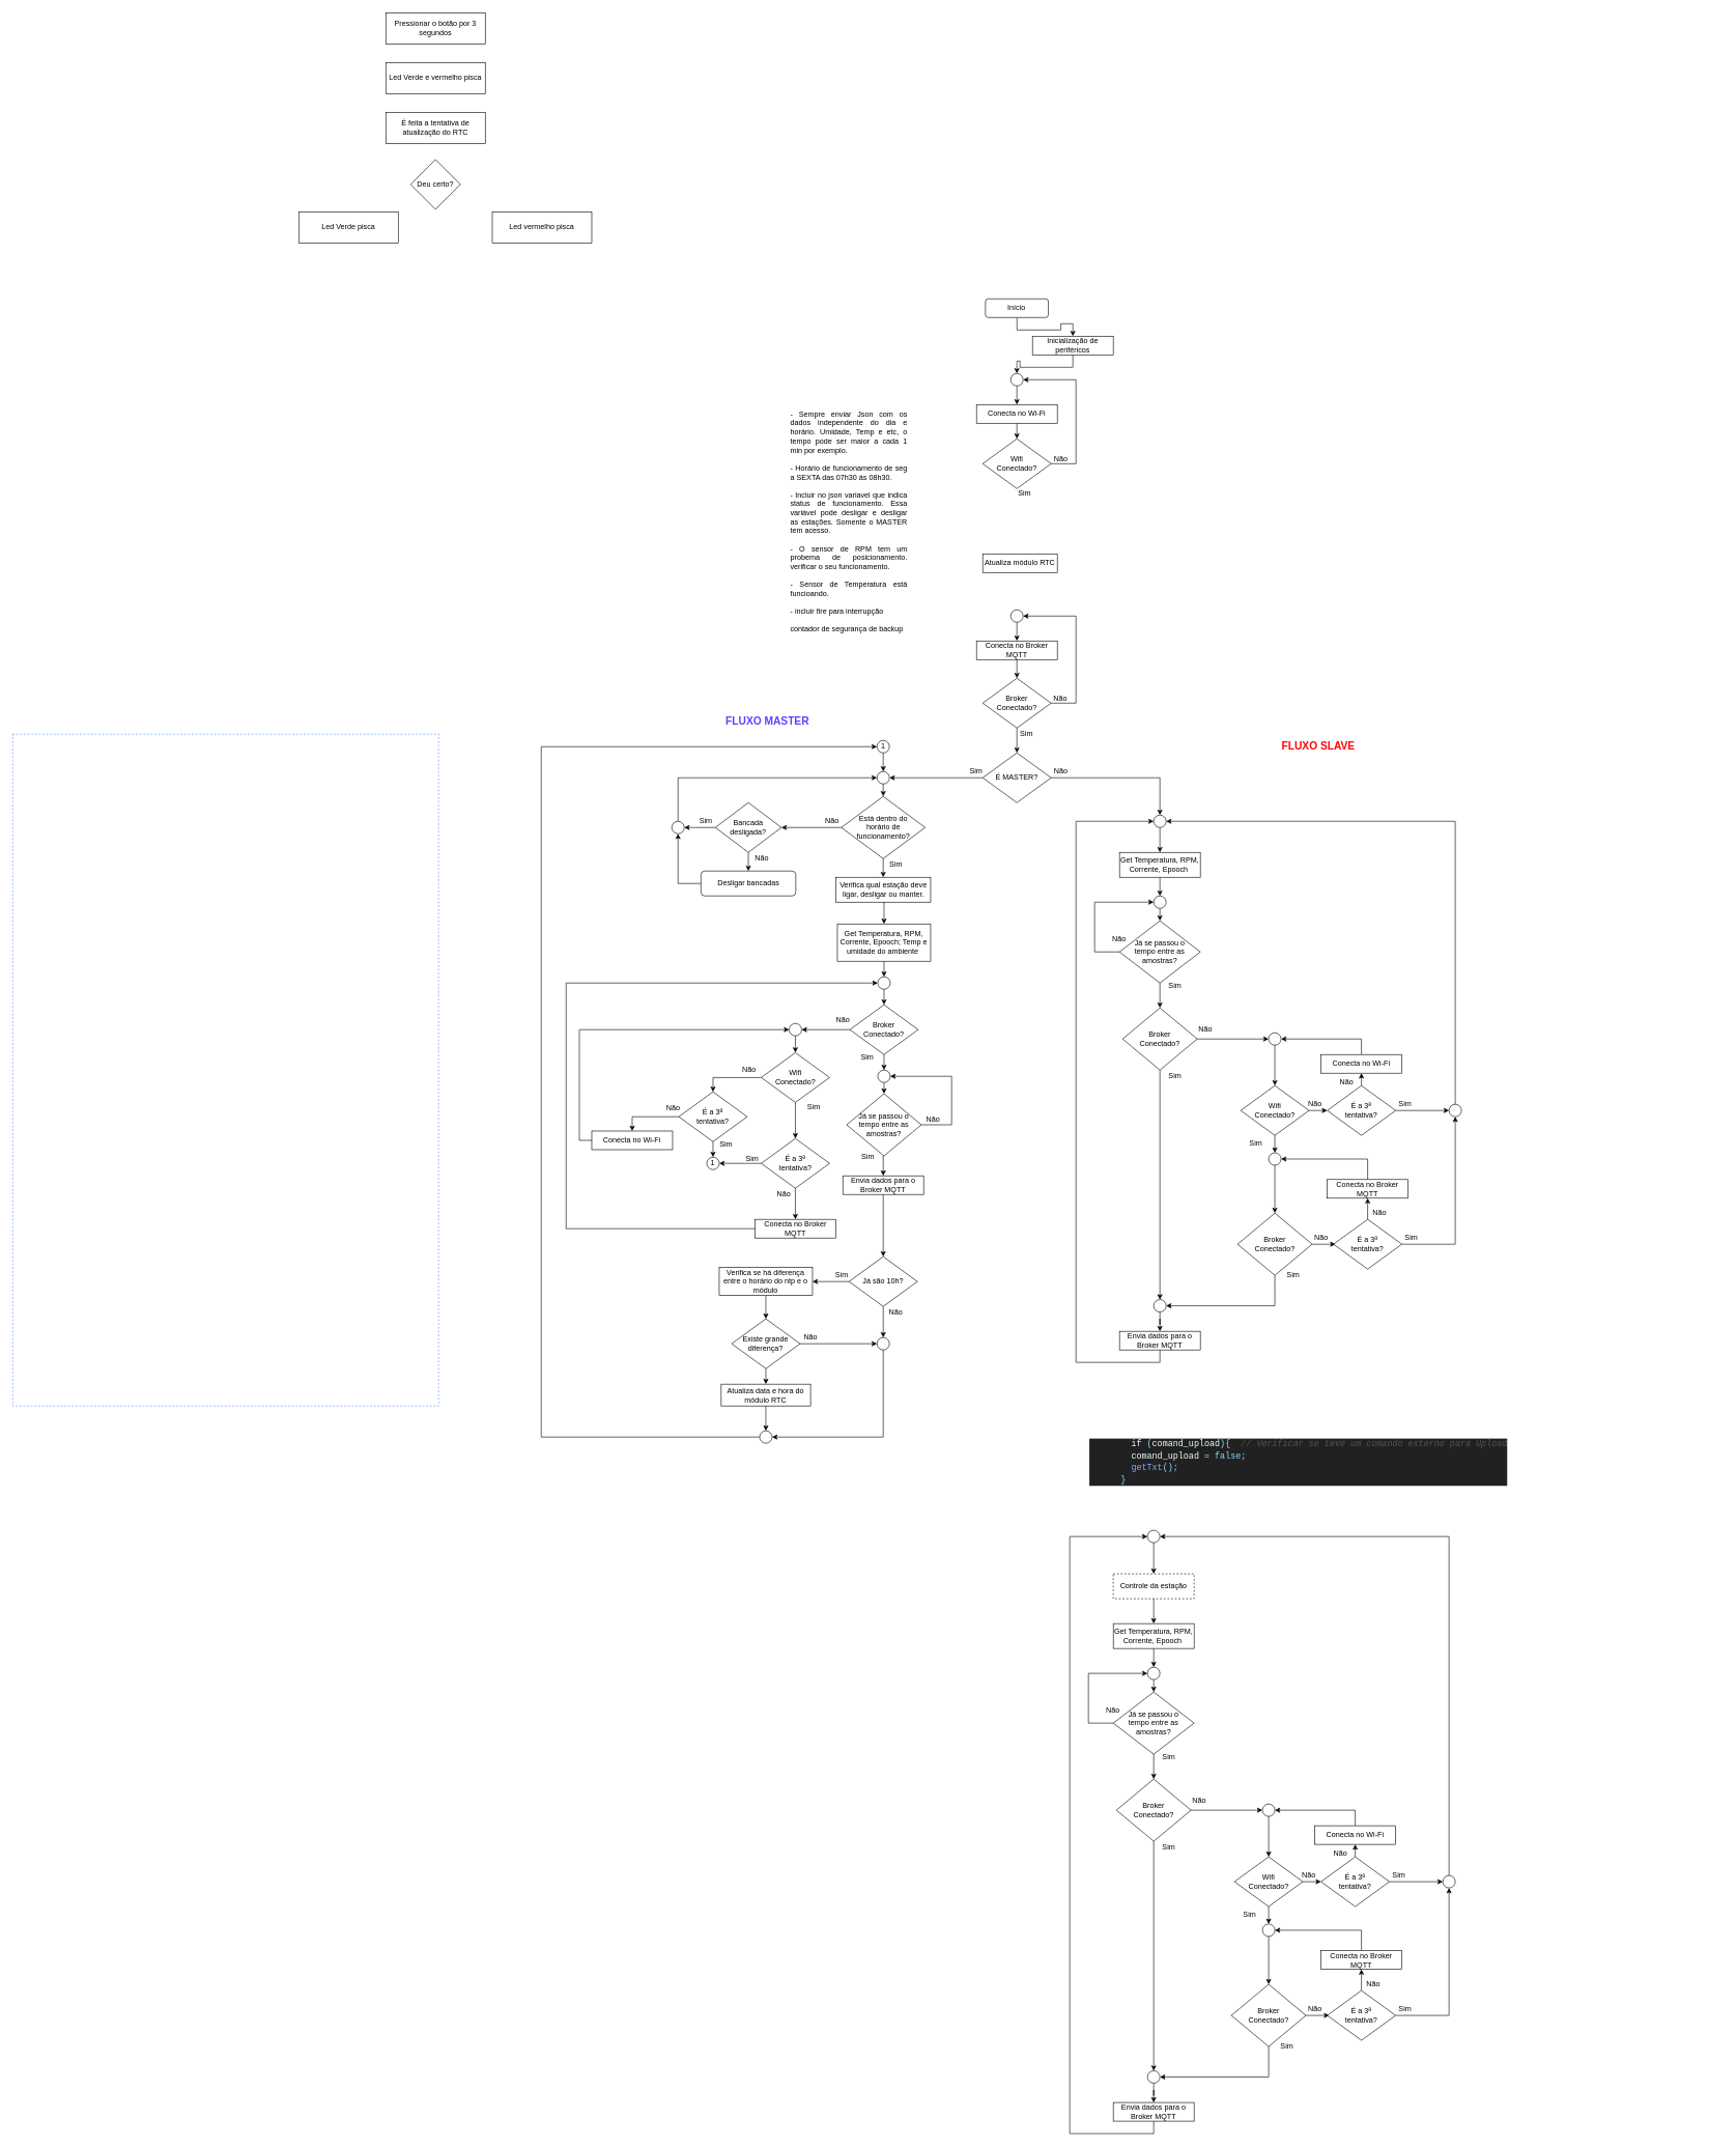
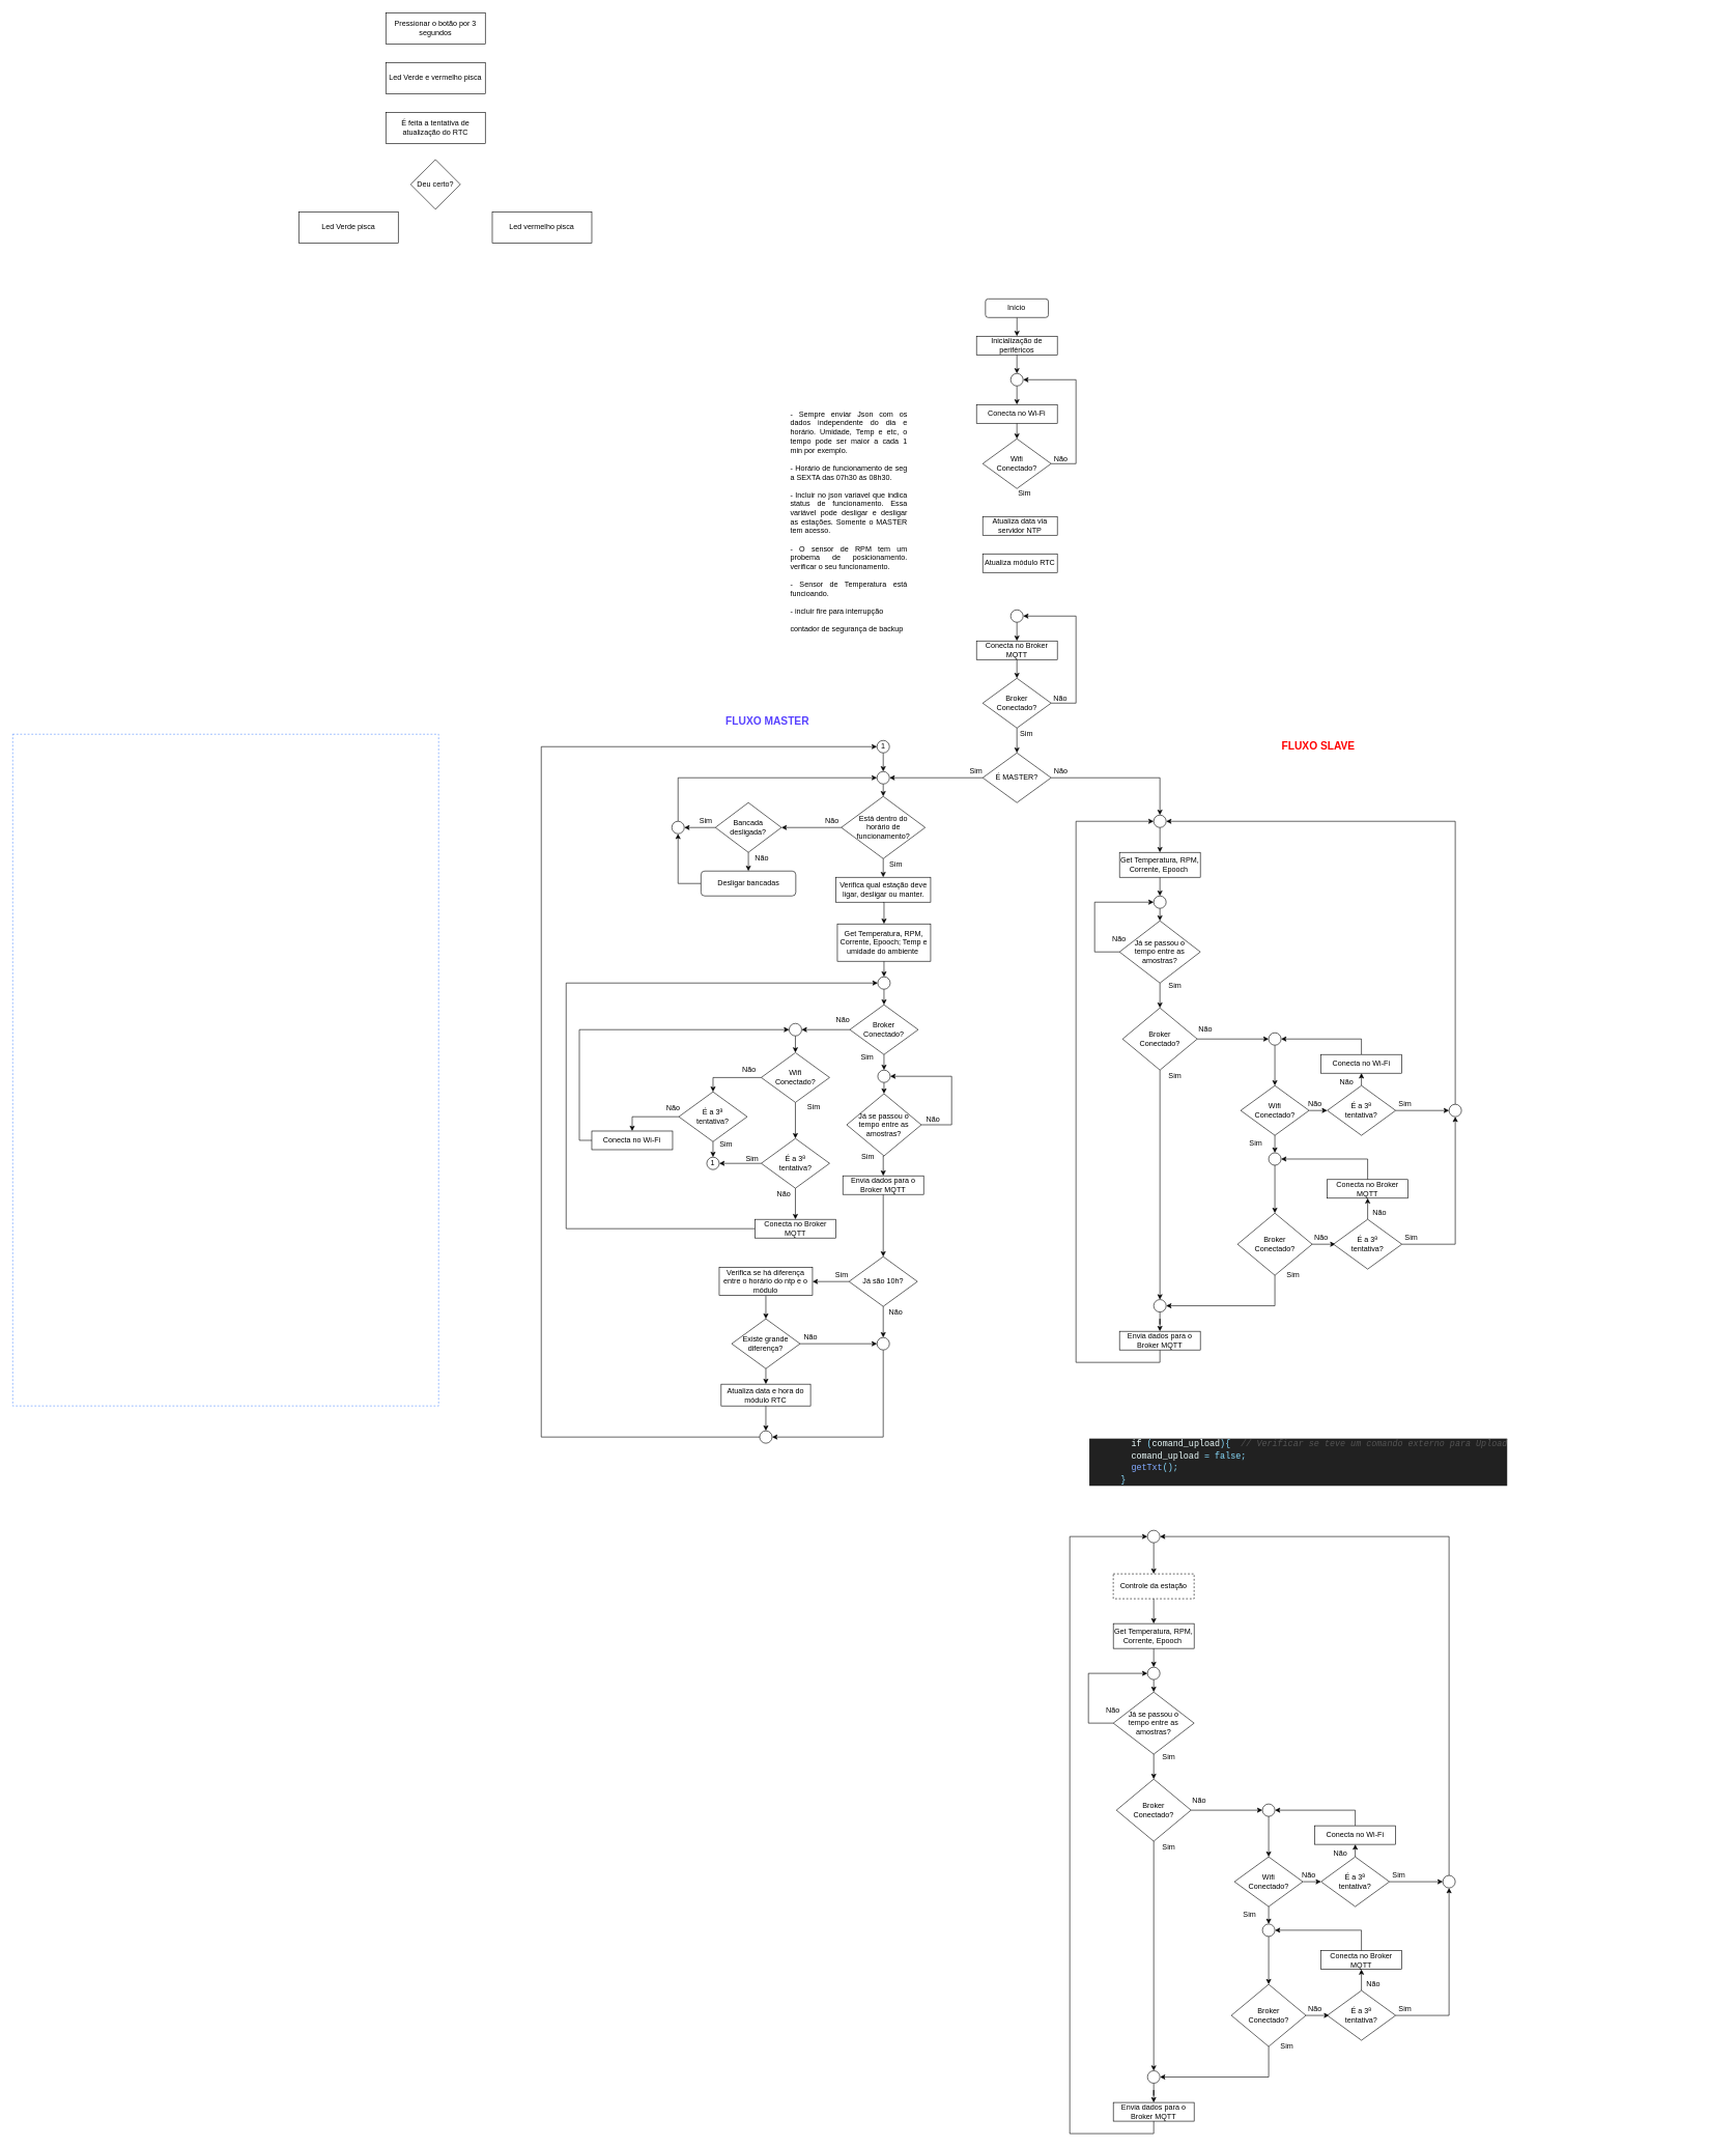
- <mxCell id="10" value="Inicialização de periféricos" style="rounded=0;whiteSpace=wrap;html=1;" parent="1" vertex="1"><mxGeometry x="1660" y="540" width="130" height="30" as="geometry" /></mxCell>
+ <mxCell id="10" value="Inicialização de periféricos" style="rounded=0;whiteSpace=wrap;html=1;" parent="1" vertex="1"><mxGeometry x="1570" y="540" width="130" height="30" as="geometry" /></mxCell>
+ <mxCell id="16" value="Atualiza data via servidor NTP" style="rounded=0;whiteSpace=wrap;html=1;" parent="1" vertex="1"><mxGeometry x="1580" y="830" width="120" height="30" as="geometry" /></mxCell>
